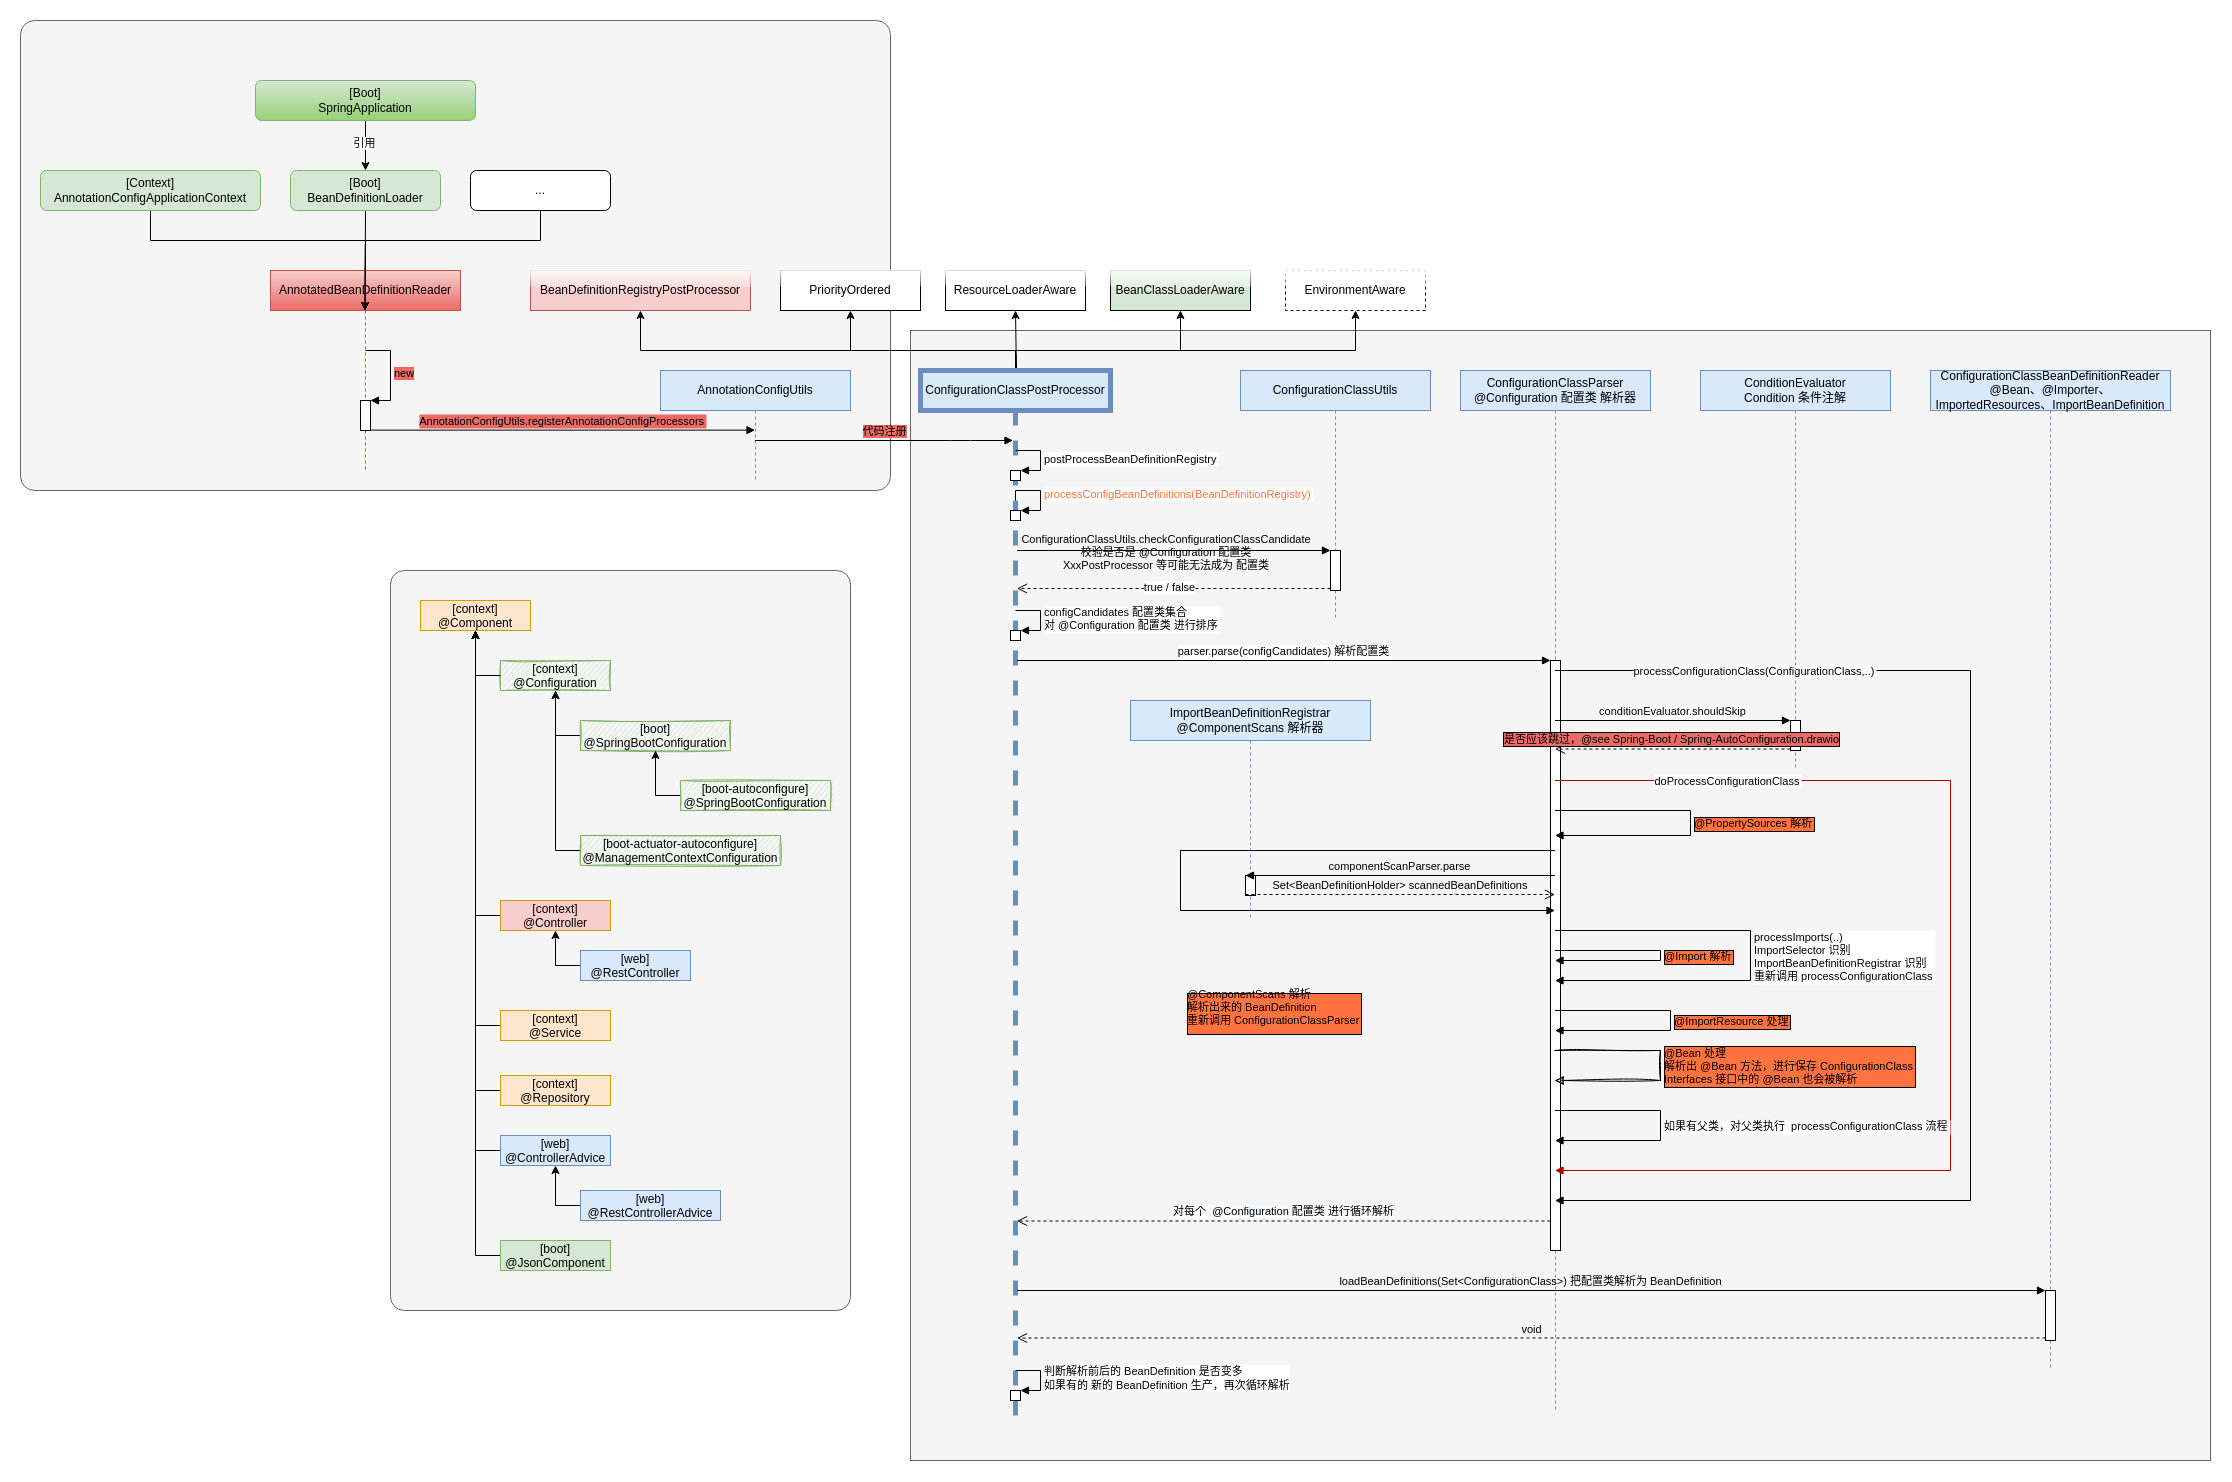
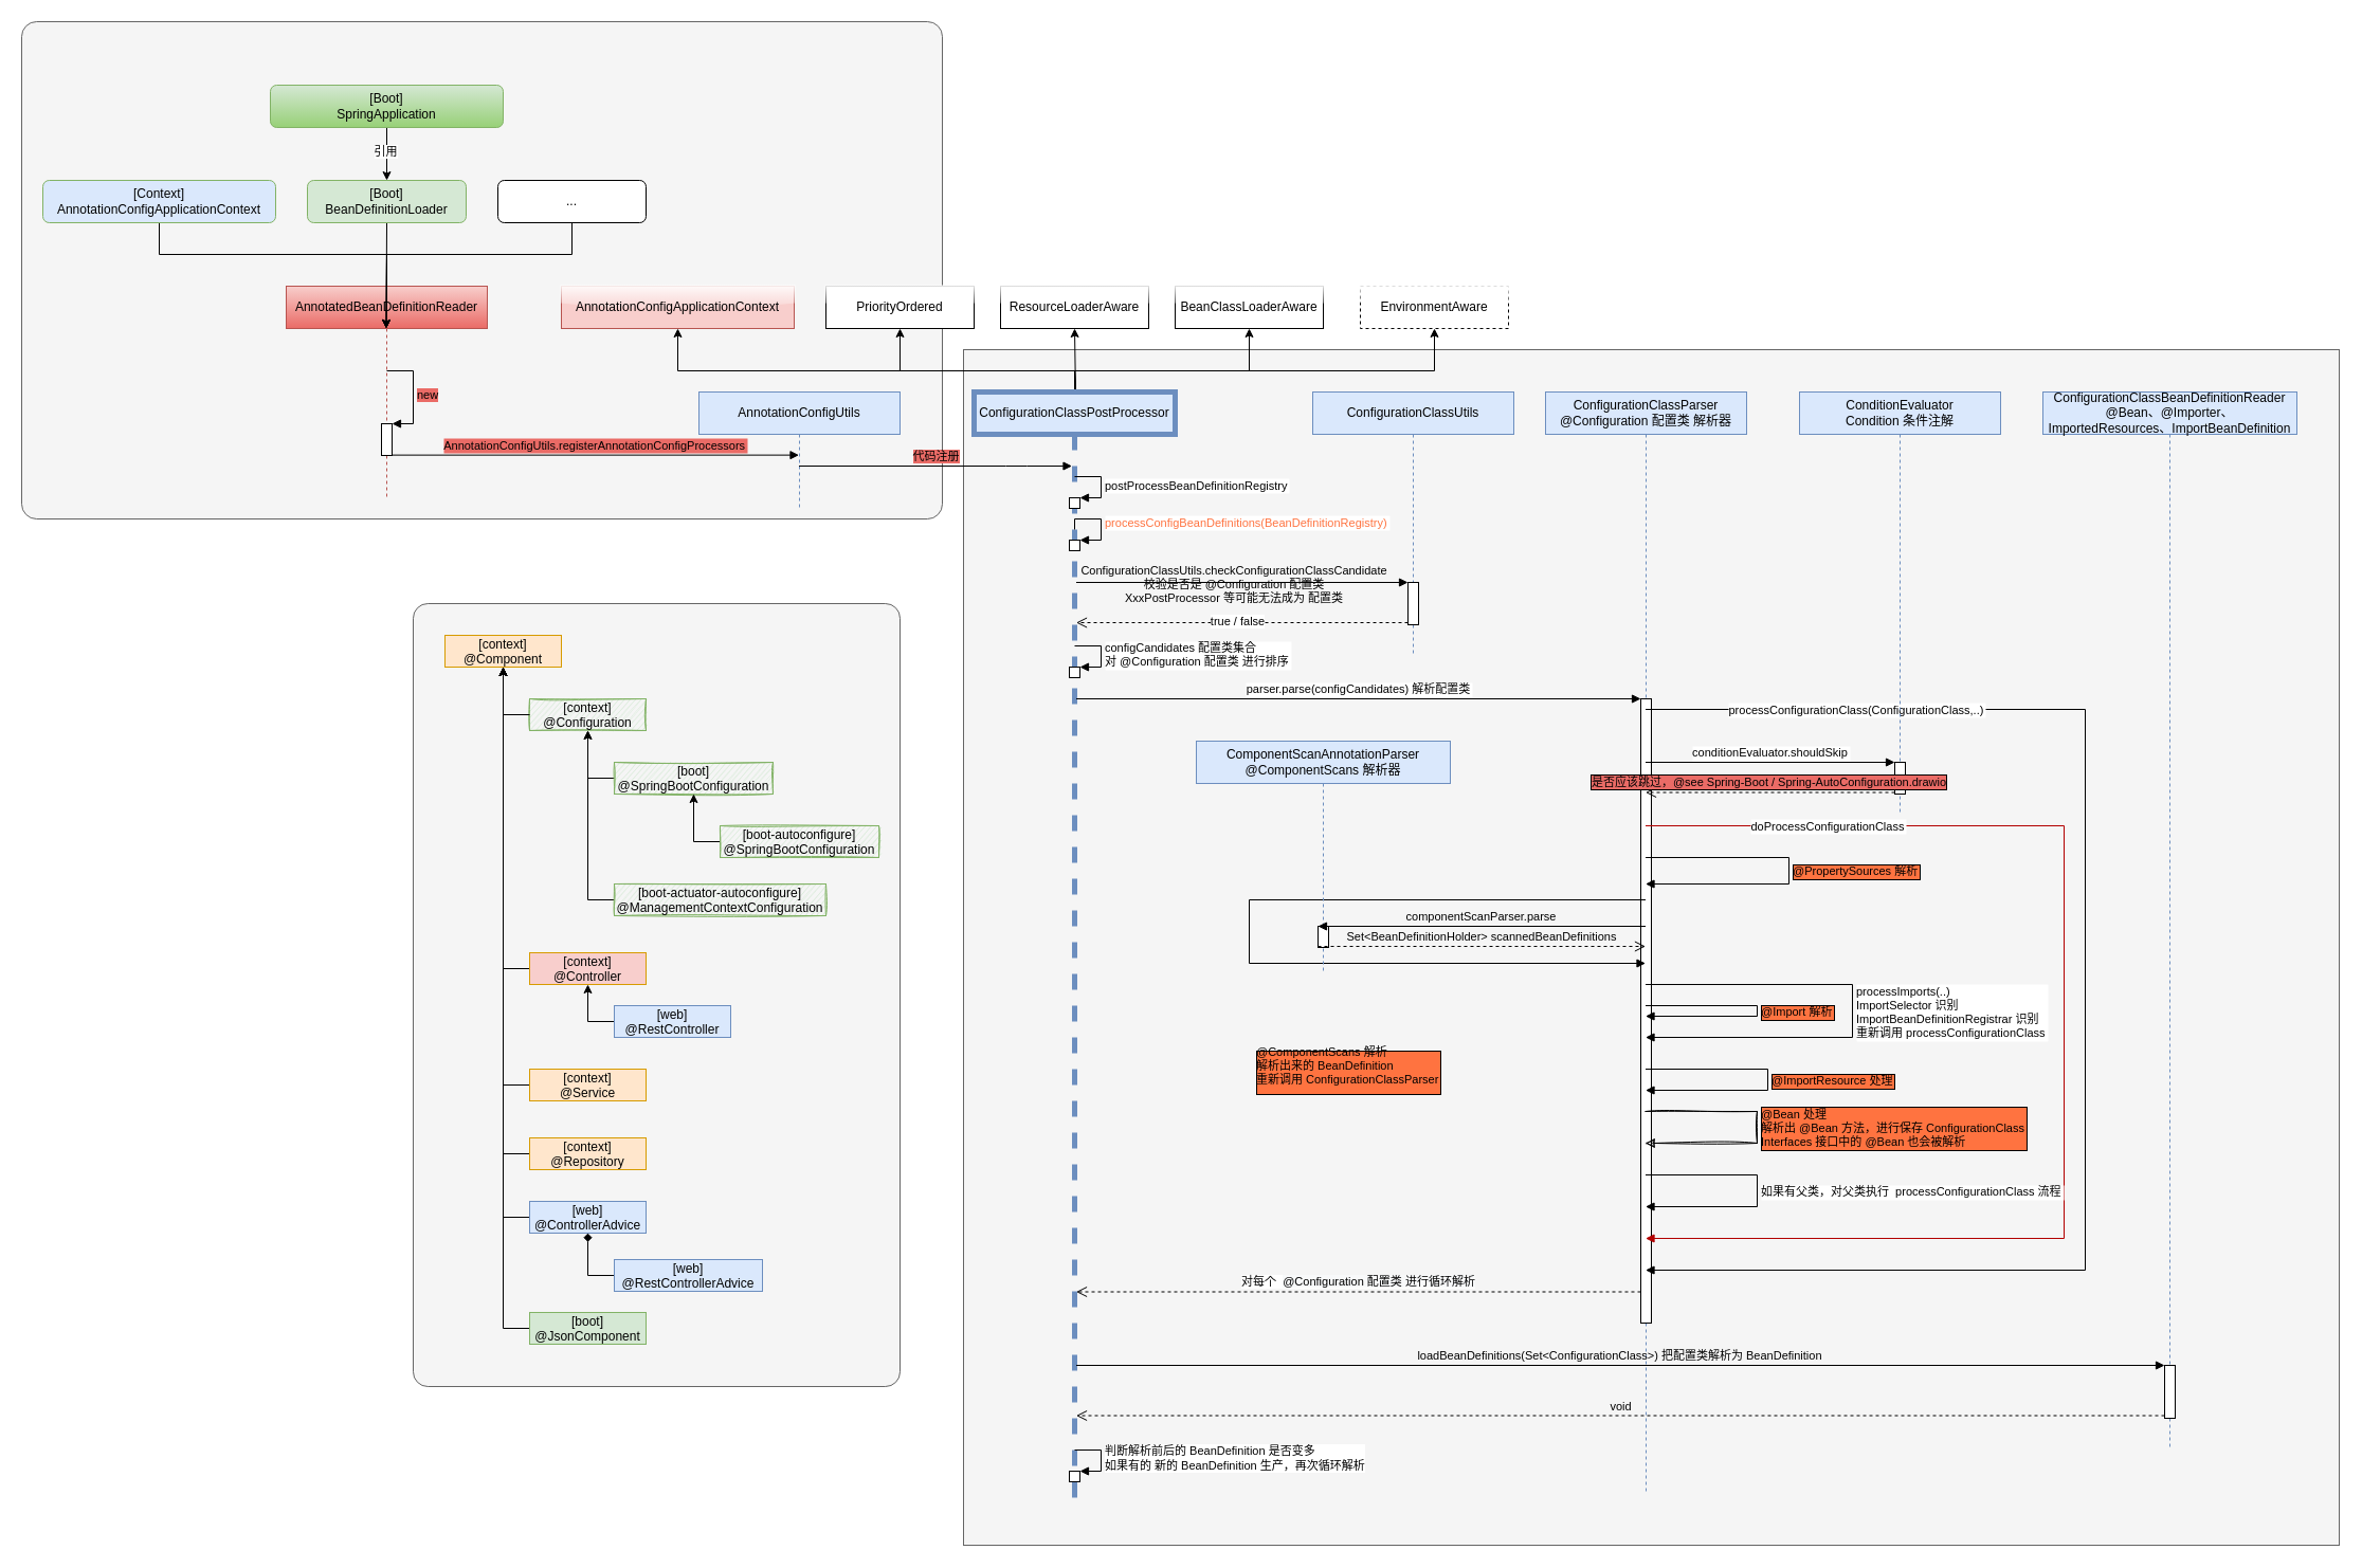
- <mxCell id="60" value="[Context]&#10;AnnotationConfigApplicationContext" style="rounded=1;whiteSpace=wrap;shadow=0;glass=0;labelBackgroundColor=none;sketch=0;strokeWidth=1;fillColor=#d5e8d4;strokeColor=#82b366;" vertex="1" parent="1"><mxGeometry x="40" y="170" width="220" height="40" as="geometry" /></mxCell>
+ <mxCell id="60" value="[Context]&#10;AnnotationConfigApplicationContext" style="rounded=1;whiteSpace=wrap;shadow=0;glass=0;labelBackgroundColor=none;sketch=0;strokeWidth=1;fillColor=#dae8fc;strokeColor=#82b366;" vertex="1" parent="1"><mxGeometry x="40" y="170" width="220" height="40" as="geometry" /></mxCell>
- <mxCell id="18" value="BeanDefinitionRegistryPostProcessor" style="rounded=0;whiteSpace=wrap;fillColor=#f8cecc;strokeColor=#b85450;glass=1;" vertex="1" parent="1"><mxGeometry x="530" y="270" width="220" height="40" as="geometry" /></mxCell>
+ <mxCell id="18" value="AnnotationConfigApplicationContext" style="rounded=0;whiteSpace=wrap;fillColor=#f8cecc;strokeColor=#b85450;glass=1;" vertex="1" parent="1"><mxGeometry x="530" y="270" width="220" height="40" as="geometry" /></mxCell>
- <mxCell id="21" value="BeanClassLoaderAware" style="rounded=0;whiteSpace=wrap;glass=1;fillColor=#d5e8d4;" vertex="1" parent="1"><mxGeometry x="1110" y="270" width="140" height="40" as="geometry" /></mxCell>
+ <mxCell id="21" value="BeanClassLoaderAware" style="rounded=0;whiteSpace=wrap;glass=1;" vertex="1" parent="1"><mxGeometry x="1110" y="270" width="140" height="40" as="geometry" /></mxCell>
- <mxCell id="41" value="ImportBeanDefinitionRegistrar&#10;@ComponentScans 解析器" style="shape=umlLifeline;perimeter=lifelinePerimeter;whiteSpace=wrap;container=1;collapsible=0;recursiveResize=0;outlineConnect=0;fillColor=#dae8fc;strokeColor=#6c8ebf;" vertex="1" parent="1"><mxGeometry x="1130" y="700" width="240" height="220" as="geometry" /></mxCell>
+ <mxCell id="41" value="ComponentScanAnnotationParser&#10;@ComponentScans 解析器" style="shape=umlLifeline;perimeter=lifelinePerimeter;whiteSpace=wrap;container=1;collapsible=0;recursiveResize=0;outlineConnect=0;fillColor=#dae8fc;strokeColor=#6c8ebf;" vertex="1" parent="1"><mxGeometry x="1130" y="700" width="240" height="220" as="geometry" /></mxCell>
- <mxCell id="91" style="edgeStyle=orthogonalEdgeStyle;rounded=0;orthogonalLoop=1;jettySize=auto;html=0;exitX=0;exitY=0.5;exitDx=0;exitDy=0;entryX=0.5;entryY=1;entryDx=0;entryDy=0;fontColor=#000000;" edge="1" parent="68" source="92" target="86"><mxGeometry relative="1" as="geometry" /></mxCell>
+ <mxCell id="91" style="edgeStyle=orthogonalEdgeStyle;rounded=0;orthogonalLoop=1;jettySize=auto;html=0;exitX=0;exitY=0.5;exitDx=0;exitDy=0;entryX=0.5;entryY=1;entryDx=0;entryDy=0;fontColor=#000000;endArrow=diamond;" edge="1" parent="68" source="92" target="86"><mxGeometry relative="1" as="geometry" /></mxCell>
